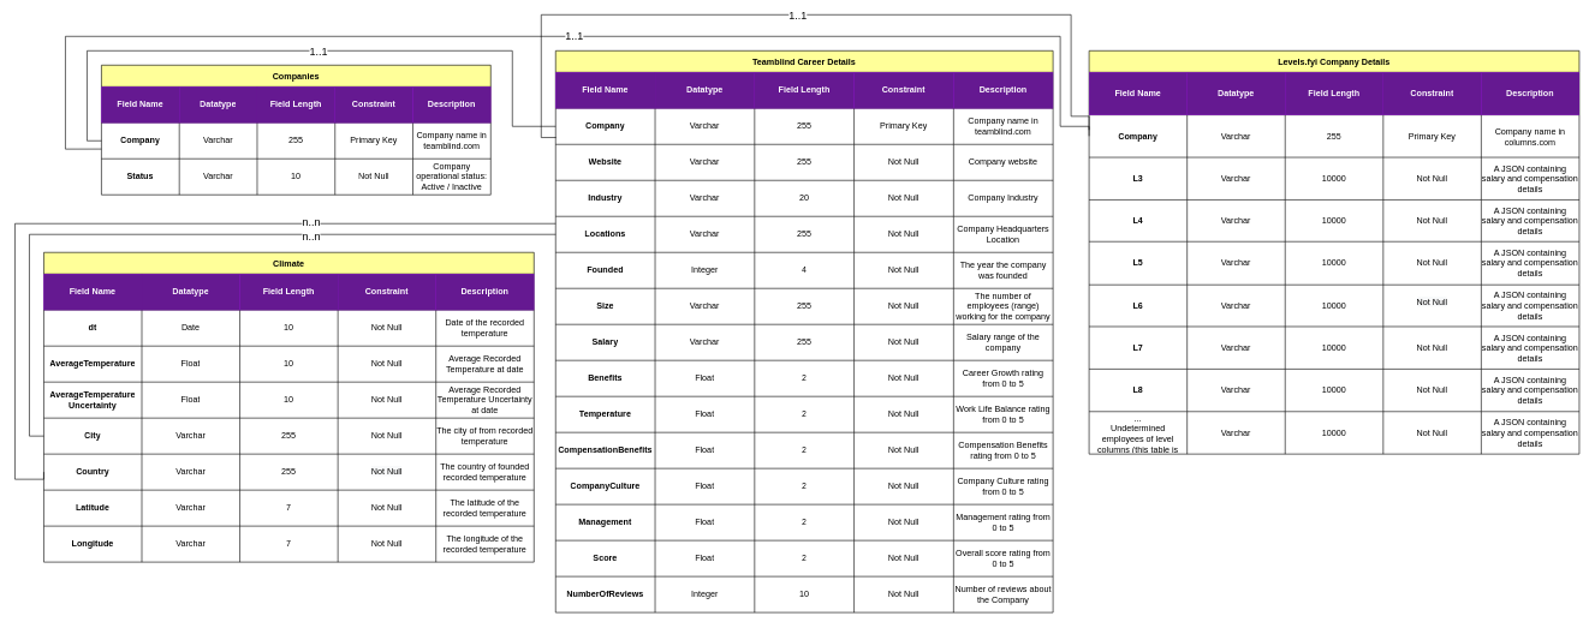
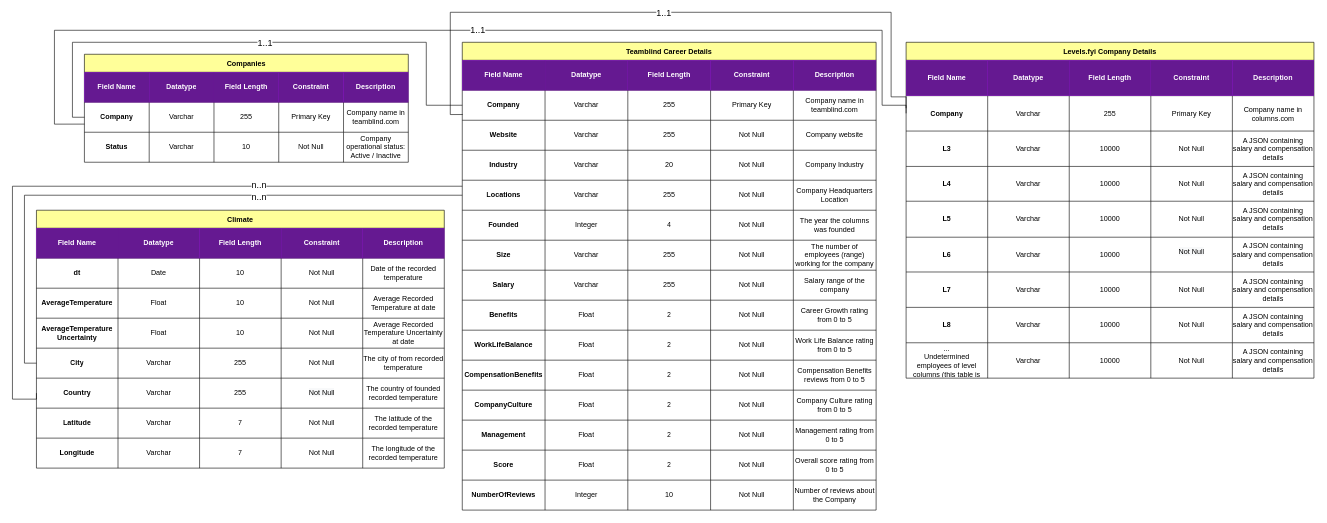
- <mxCell id="106" value="The year the company was founded" style="shape=partialRectangle;html=1;whiteSpace=wrap;connectable=0;fillColor=none;top=0;left=0;bottom=0;right=0;overflow=hidden;" vertex="1" parent="101"><mxGeometry x="552" width="138" height="50" as="geometry"><mxRectangle width="138" height="50" as="alternateBounds" /></mxGeometry></mxCell>
+ <mxCell id="106" value="The year the columns was founded" style="shape=partialRectangle;html=1;whiteSpace=wrap;connectable=0;fillColor=none;top=0;left=0;bottom=0;right=0;overflow=hidden;" vertex="1" parent="101"><mxGeometry x="552" width="138" height="50" as="geometry"><mxRectangle width="138" height="50" as="alternateBounds" /></mxGeometry></mxCell>
- <mxCell id="126" value="&lt;b&gt;Temperature&lt;/b&gt;" style="shape=partialRectangle;html=1;whiteSpace=wrap;connectable=0;fillColor=none;top=0;left=0;bottom=0;right=0;overflow=hidden;" vertex="1" parent="125"><mxGeometry width="138" height="50" as="geometry"><mxRectangle width="138" height="50" as="alternateBounds" /></mxGeometry></mxCell>
+ <mxCell id="126" value="&lt;b&gt;WorkLifeBalance&lt;/b&gt;" style="shape=partialRectangle;html=1;whiteSpace=wrap;connectable=0;fillColor=none;top=0;left=0;bottom=0;right=0;overflow=hidden;" vertex="1" parent="125"><mxGeometry width="138" height="50" as="geometry"><mxRectangle width="138" height="50" as="alternateBounds" /></mxGeometry></mxCell>
- <mxCell id="136" value="Compensation Benefits rating from 0 to 5" style="shape=partialRectangle;html=1;whiteSpace=wrap;connectable=0;fillColor=none;top=0;left=0;bottom=0;right=0;overflow=hidden;" vertex="1" parent="131"><mxGeometry x="552" width="138" height="50" as="geometry"><mxRectangle width="138" height="50" as="alternateBounds" /></mxGeometry></mxCell>
+ <mxCell id="136" value="Compensation Benefits reviews from 0 to 5" style="shape=partialRectangle;html=1;whiteSpace=wrap;connectable=0;fillColor=none;top=0;left=0;bottom=0;right=0;overflow=hidden;" vertex="1" parent="131"><mxGeometry x="552" width="138" height="50" as="geometry"><mxRectangle width="138" height="50" as="alternateBounds" /></mxGeometry></mxCell>
